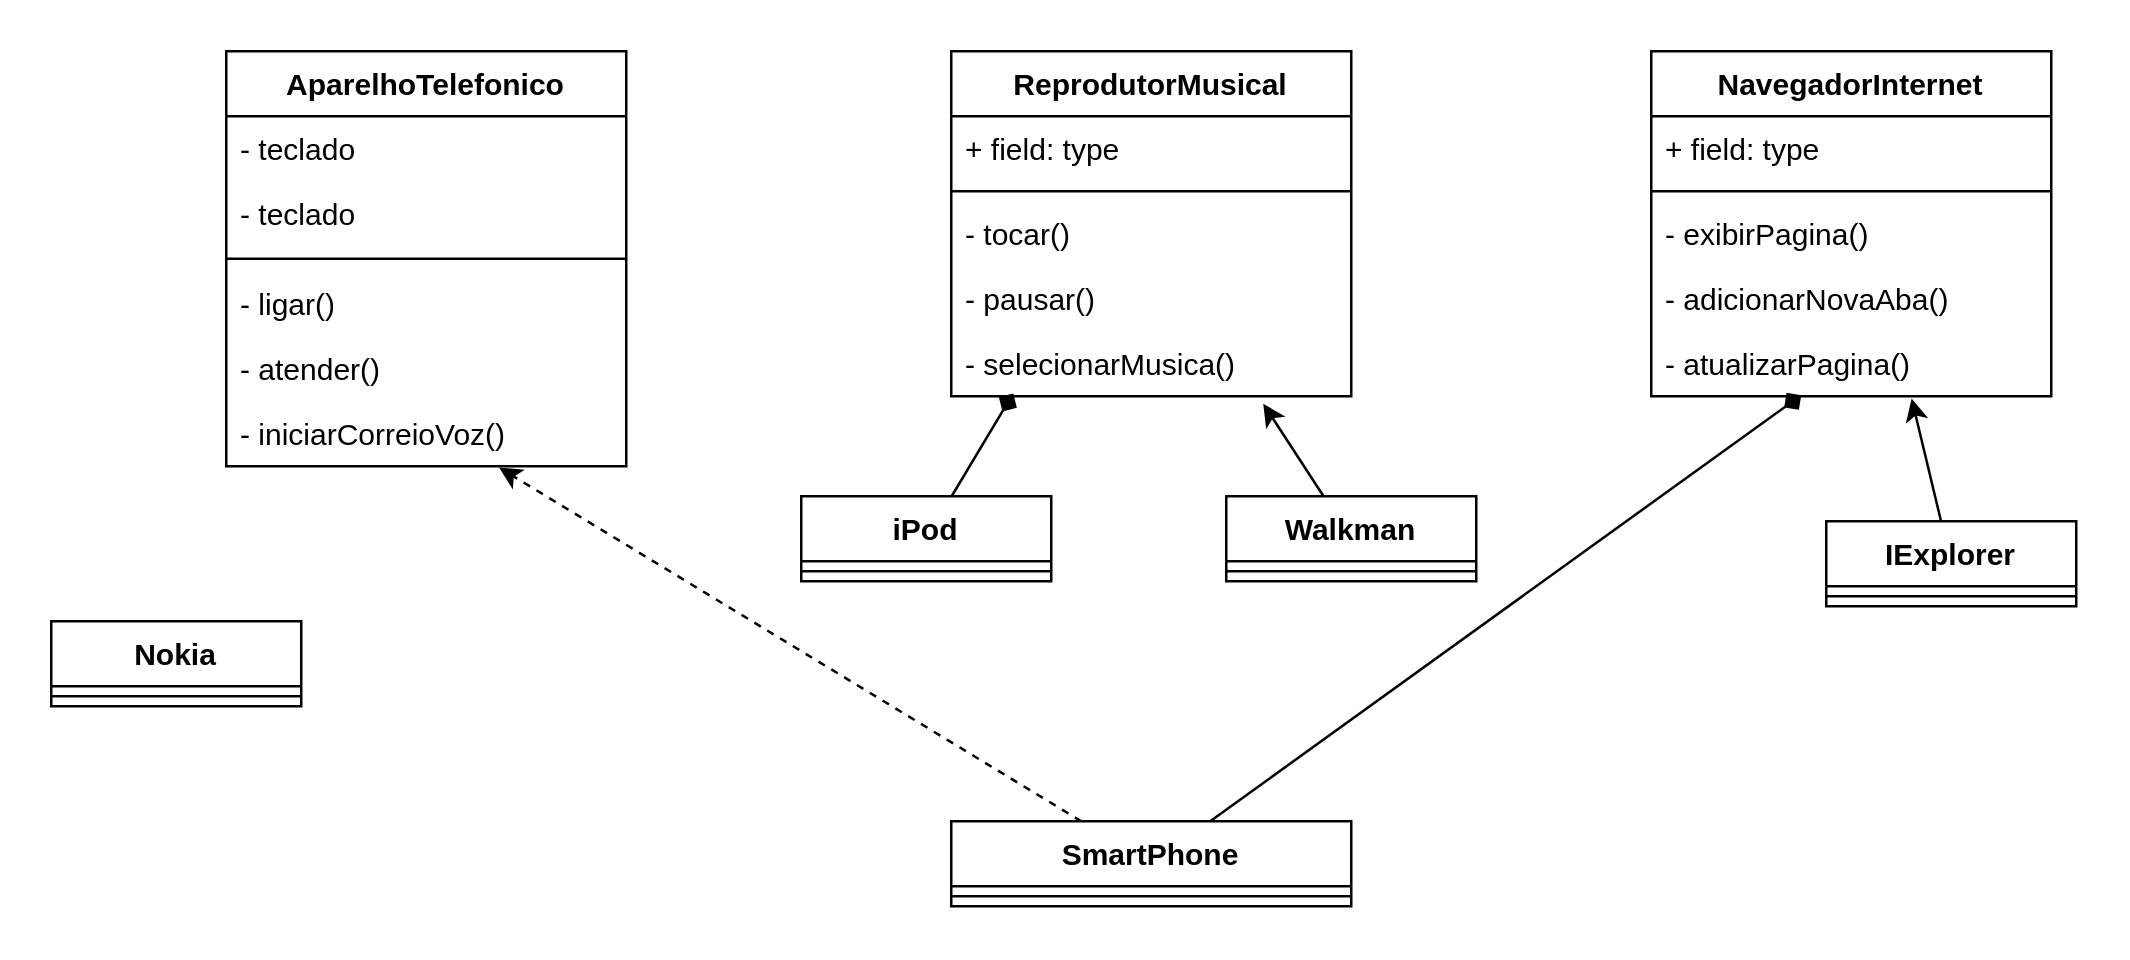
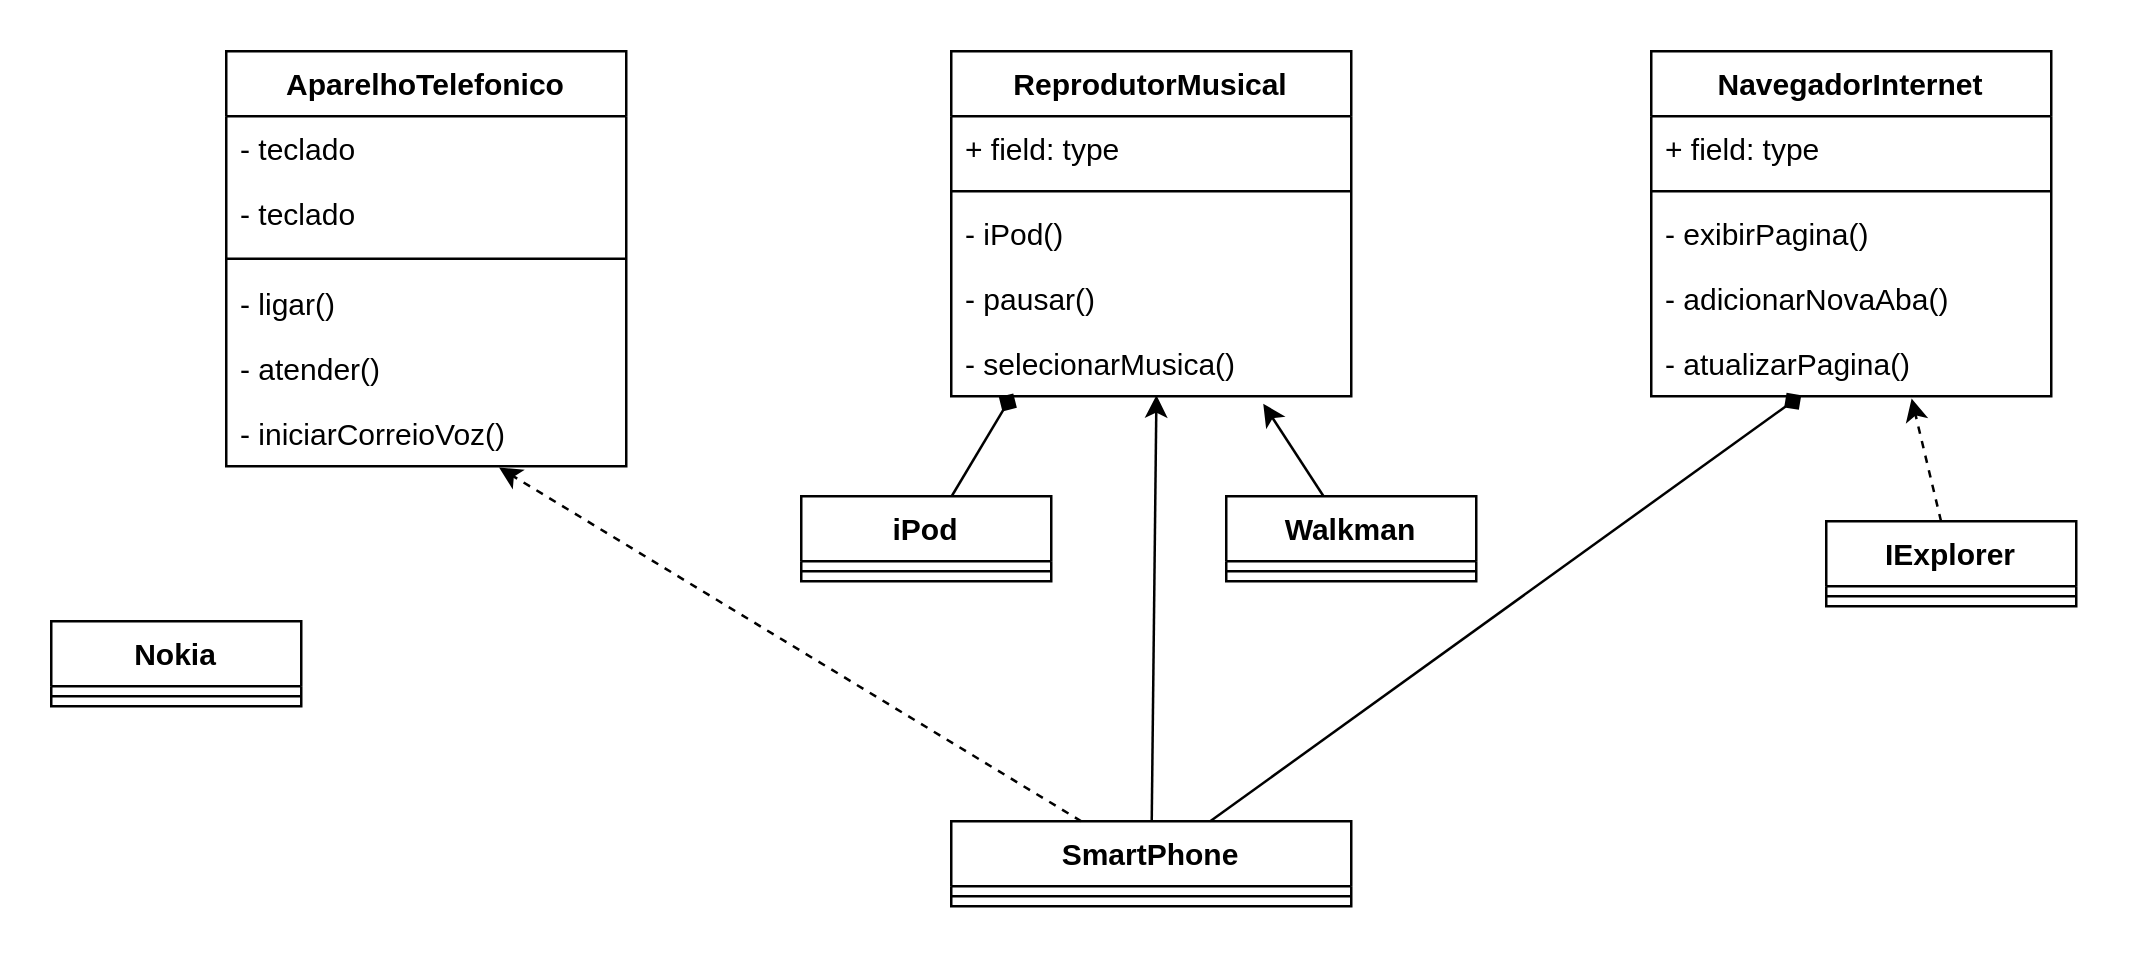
- <mxCell id="5" value="- tocar()" style="text;strokeColor=none;fillColor=none;align=left;verticalAlign=top;spacingLeft=4;spacingRight=4;overflow=hidden;rotatable=0;points=[[0,0.5],[1,0.5]];portConstraint=eastwest;whiteSpace=wrap;html=1;" parent="2" vertex="1"><mxGeometry y="60" width="160" height="26" as="geometry" /></mxCell>
+ <mxCell id="5" value="- iPod()" style="text;strokeColor=none;fillColor=none;align=left;verticalAlign=top;spacingLeft=4;spacingRight=4;overflow=hidden;rotatable=0;points=[[0,0.5],[1,0.5]];portConstraint=eastwest;whiteSpace=wrap;html=1;" parent="2" vertex="1"><mxGeometry y="60" width="160" height="26" as="geometry" /></mxCell>
- <mxCell id="36" style="rounded=0;orthogonalLoop=1;jettySize=auto;html=1;entryX=0.651;entryY=1.036;entryDx=0;entryDy=0;entryPerimeter=0;" edge="1" parent="1" source="34" target="13"><mxGeometry relative="1" as="geometry" /></mxCell>
+ <mxCell id="36" style="rounded=0;orthogonalLoop=1;jettySize=auto;html=1;entryX=0.651;entryY=1.036;entryDx=0;entryDy=0;entryPerimeter=0;dashed=1;" edge="1" parent="1" source="34" target="13"><mxGeometry relative="1" as="geometry" /></mxCell>
+ <mxCell id="24" style="rounded=0;orthogonalLoop=1;jettySize=auto;html=1;entryX=0.513;entryY=0.983;entryDx=0;entryDy=0;entryPerimeter=0;" edge="1" parent="1" source="14" target="7"><mxGeometry relative="1" as="geometry" /></mxCell>
